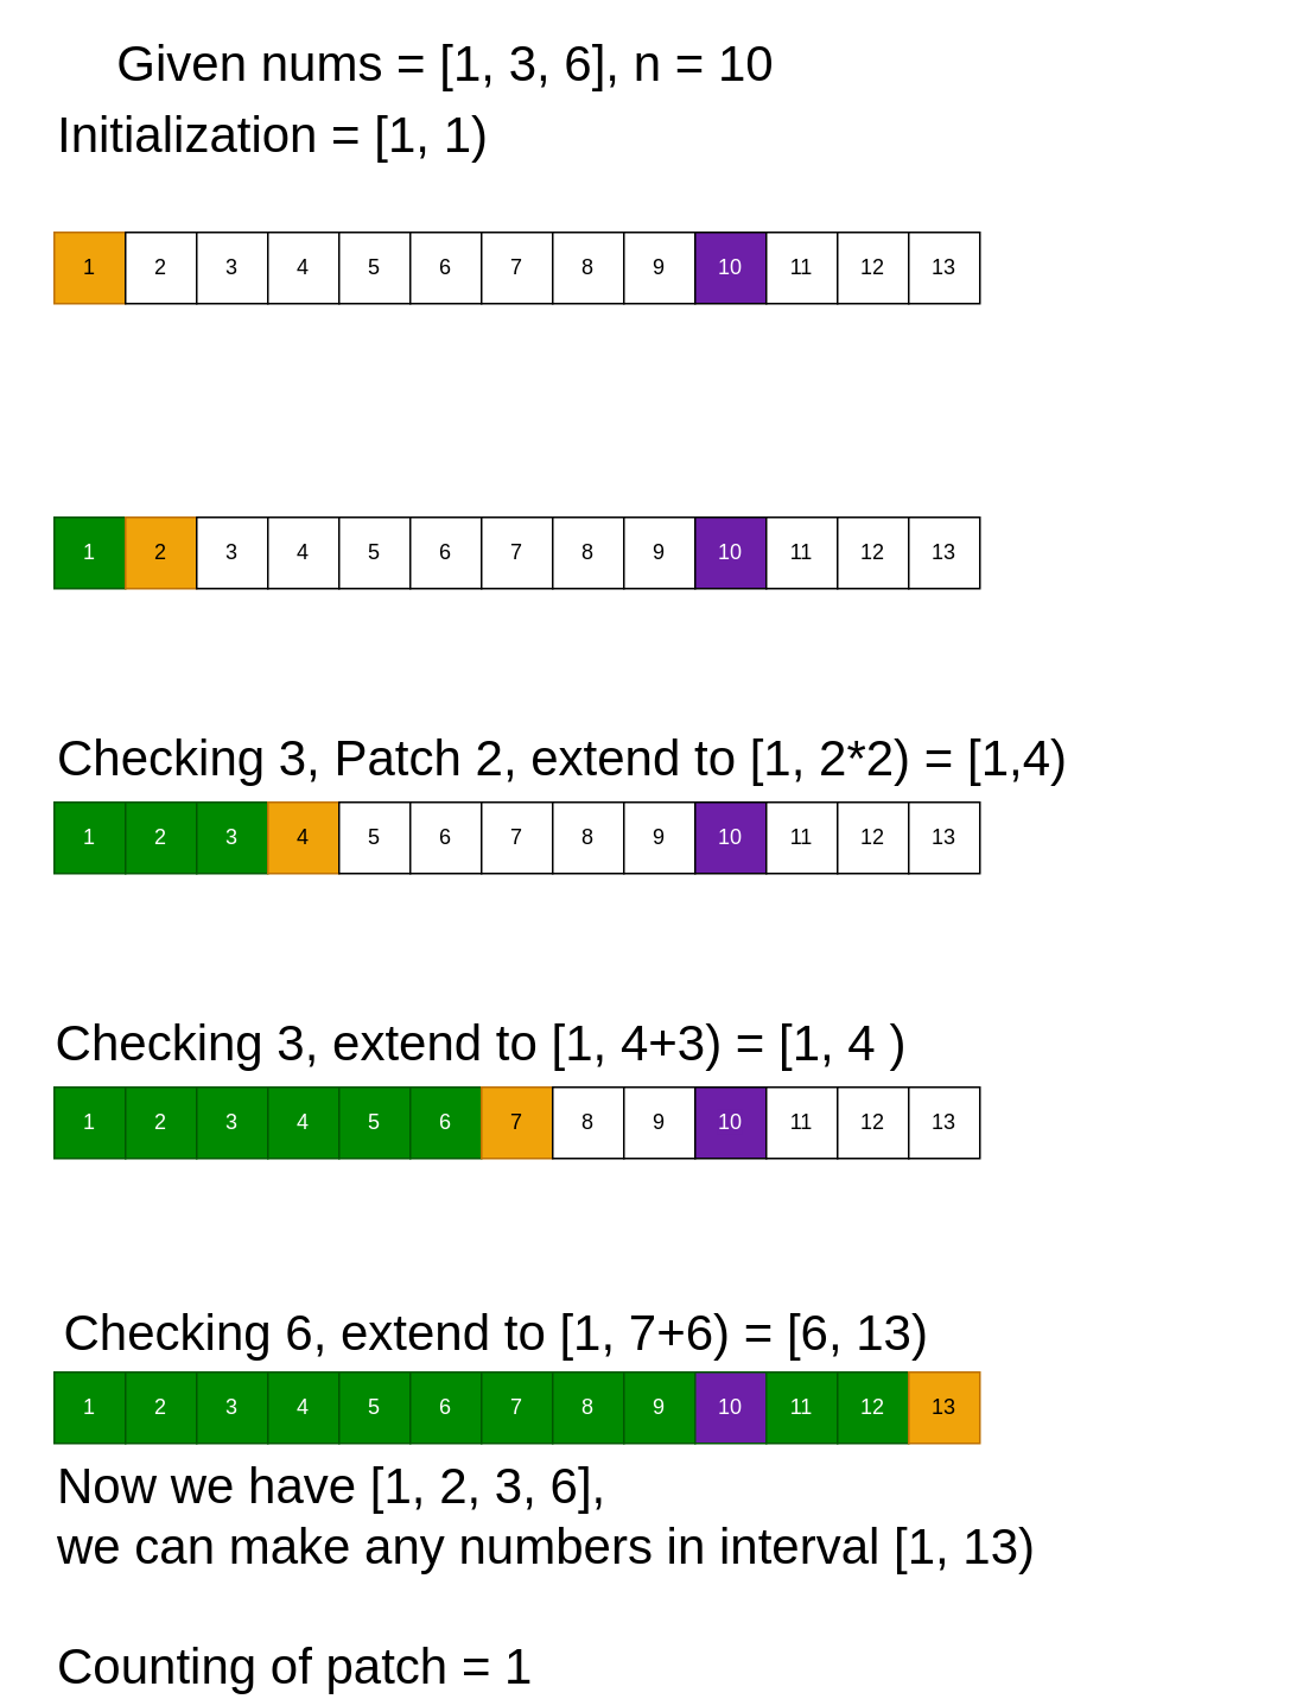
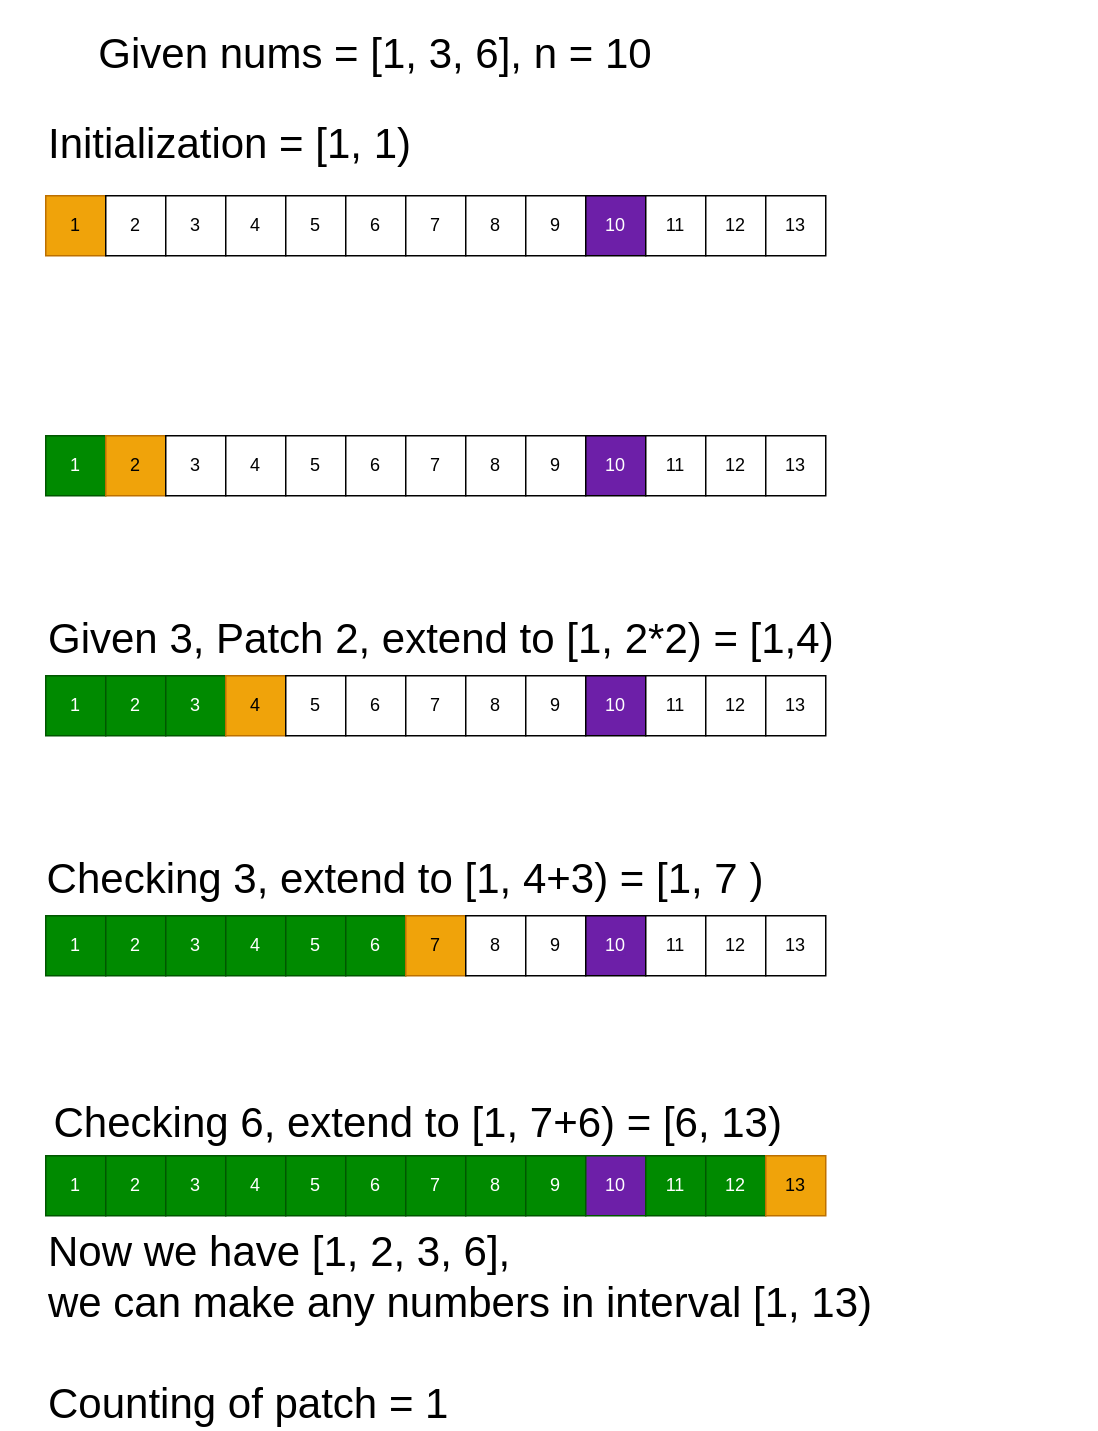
- <mxCell id="68" value="&lt;div&gt;&lt;font style=&quot;font-size: 28px;&quot;&gt;Initialization = [1, 1)&lt;/font&gt;&lt;/div&gt;" style="text;html=1;align=left;verticalAlign=middle;whiteSpace=wrap;rounded=0;" vertex="1" parent="1"><mxGeometry x="30" y="60" width="300" height="30" as="geometry" /></mxCell>
+ <mxCell id="68" value="&lt;div&gt;&lt;font style=&quot;font-size: 28px;&quot;&gt;Initialization = [1, 1)&lt;/font&gt;&lt;/div&gt;" style="text;html=1;align=left;verticalAlign=middle;whiteSpace=wrap;rounded=0;" vertex="1" parent="1"><mxGeometry x="30" y="80" width="300" height="30" as="geometry" /></mxCell>
- <mxCell id="69" value="&lt;div&gt;&lt;font style=&quot;font-size: 28px;&quot;&gt;Checking 3, Patch 2, extend to [1, 2*2) = [1,4)&lt;/font&gt;&lt;/div&gt;" style="text;html=1;align=left;verticalAlign=middle;whiteSpace=wrap;rounded=0;" vertex="1" parent="1"><mxGeometry x="30" y="410" width="620" height="30" as="geometry" /></mxCell>
+ <mxCell id="69" value="&lt;div&gt;&lt;font style=&quot;font-size: 28px;&quot;&gt;Given 3, Patch 2, extend to [1, 2*2) = [1,4)&lt;/font&gt;&lt;/div&gt;" style="text;html=1;align=left;verticalAlign=middle;whiteSpace=wrap;rounded=0;" vertex="1" parent="1"><mxGeometry x="30" y="410" width="620" height="30" as="geometry" /></mxCell>
- <mxCell id="70" value="&lt;div&gt;&lt;font style=&quot;font-size: 28px;&quot;&gt;Checking 3, extend to [1, 4+3) = [1, 4 )&lt;/font&gt;&lt;/div&gt;" style="text;html=1;align=center;verticalAlign=middle;whiteSpace=wrap;rounded=0;" vertex="1" parent="1"><mxGeometry x="20" y="570" width="500" height="30" as="geometry" /></mxCell>
+ <mxCell id="70" value="&lt;div&gt;&lt;font style=&quot;font-size: 28px;&quot;&gt;Checking 3, extend to [1, 4+3) = [1, 7 )&lt;/font&gt;&lt;/div&gt;" style="text;html=1;align=center;verticalAlign=middle;whiteSpace=wrap;rounded=0;" vertex="1" parent="1"><mxGeometry x="20" y="570" width="500" height="30" as="geometry" /></mxCell>
